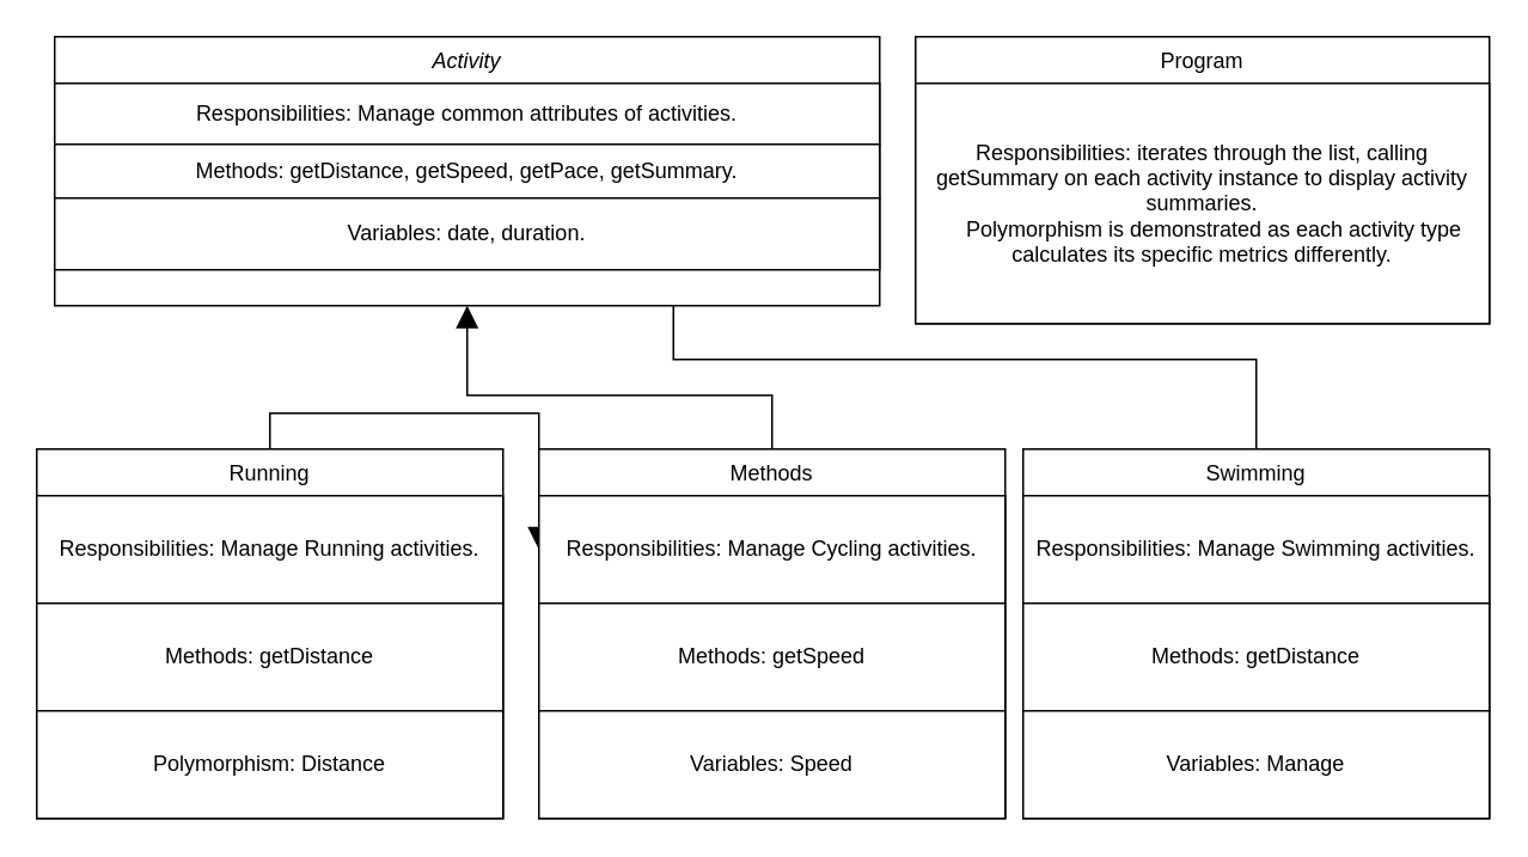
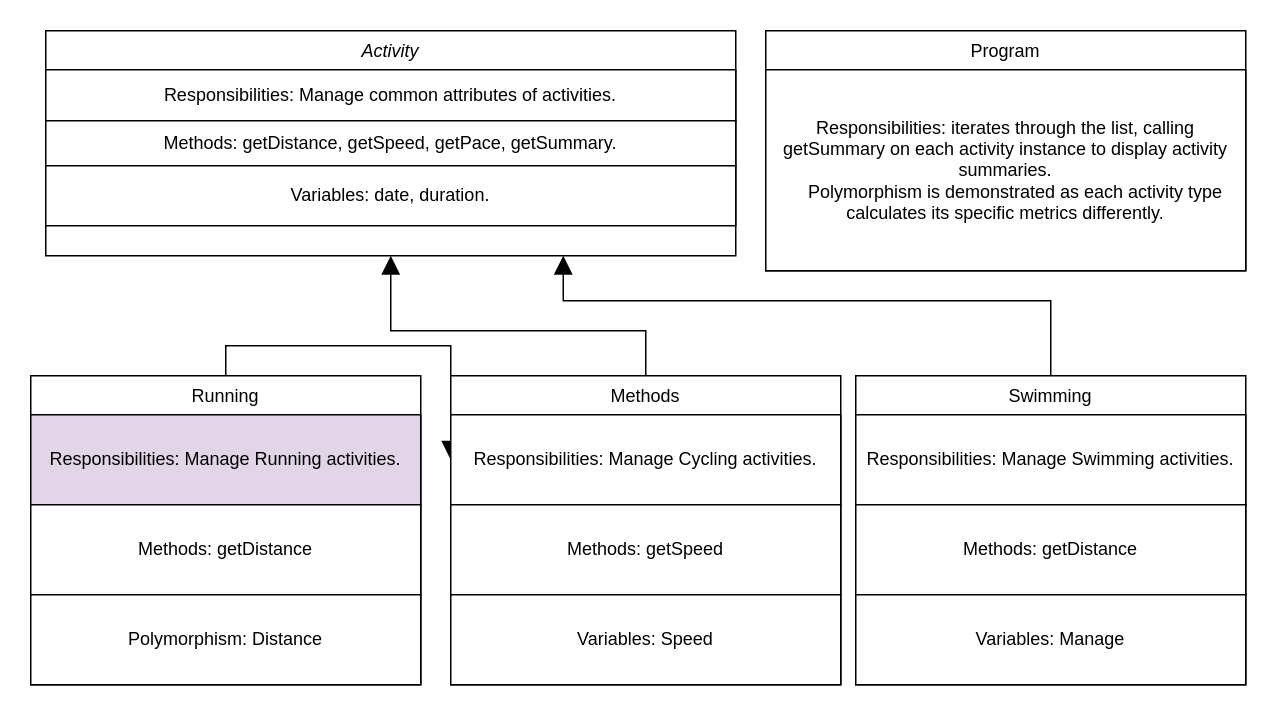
- <mxCell id="18" style="edgeStyle=orthogonalEdgeStyle;rounded=0;orthogonalLoop=1;jettySize=auto;html=1;exitX=0.5;exitY=0;exitDx=0;exitDy=0;entryX=0.75;entryY=1;entryDx=0;entryDy=0;endArrow=none;endFill=1;endSize=10;" edge="1" parent="1" source="19" target="2"><mxGeometry relative="1" as="geometry"><Array as="points"><mxPoint x="700" y="200" /><mxPoint x="375" y="200" /></Array></mxGeometry></mxCell>
+ <mxCell id="18" style="edgeStyle=orthogonalEdgeStyle;rounded=0;orthogonalLoop=1;jettySize=auto;html=1;exitX=0.5;exitY=0;exitDx=0;exitDy=0;entryX=0.75;entryY=1;entryDx=0;entryDy=0;endArrow=block;endFill=1;endSize=10;" edge="1" parent="1" source="19" target="2"><mxGeometry relative="1" as="geometry"><Array as="points"><mxPoint x="700" y="200" /><mxPoint x="375" y="200" /></Array></mxGeometry></mxCell>
- <mxCell id="8" value="Responsibilities: Manage Running activities." style="whiteSpace=wrap;html=1;" vertex="1" parent="7"><mxGeometry y="26" width="260" height="60" as="geometry" /></mxCell>
+ <mxCell id="8" value="Responsibilities: Manage Running activities." style="whiteSpace=wrap;html=1;fillColor=#e1d5e7;" vertex="1" parent="7"><mxGeometry y="26" width="260" height="60" as="geometry" /></mxCell>
